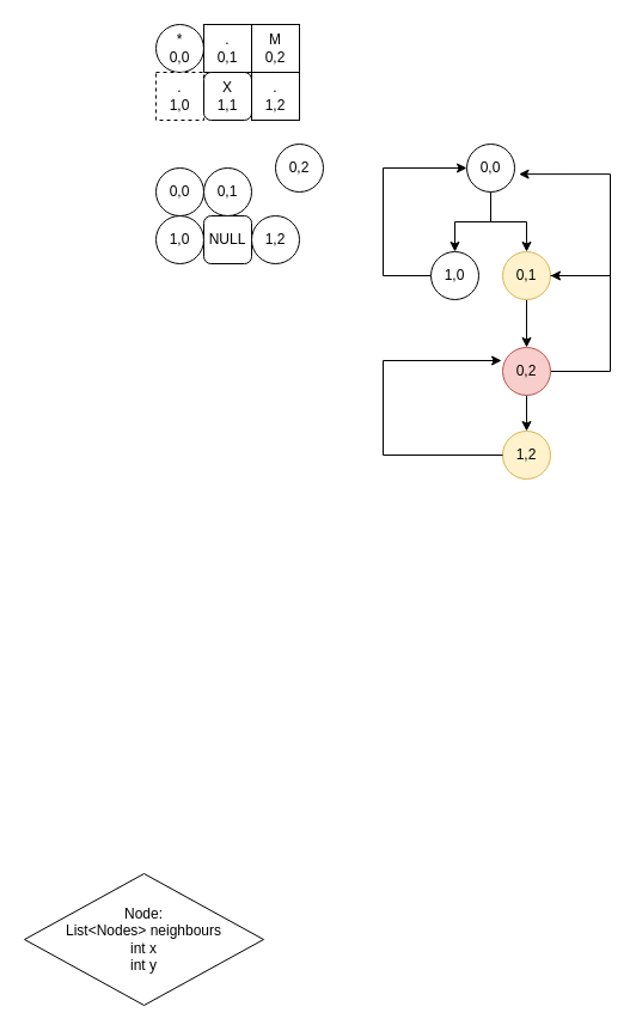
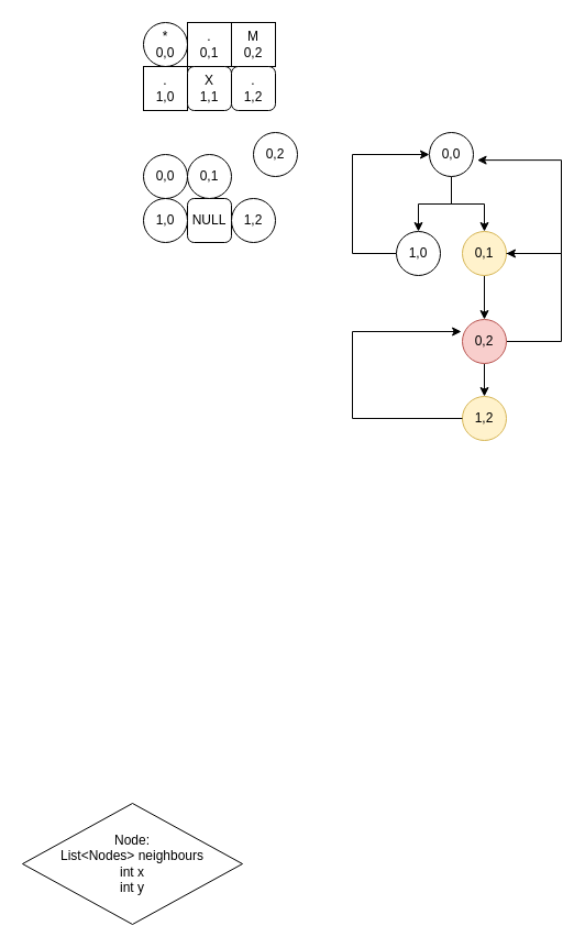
- <mxCell id="6" value=".&lt;br&gt;1,0" style="rounded=0;whiteSpace=wrap;html=1;dashed=1;" vertex="1" parent="1"><mxGeometry x="130" y="60" width="40" height="40" as="geometry" /></mxCell>
+ <mxCell id="6" value=".&lt;br&gt;1,0" style="rounded=0;whiteSpace=wrap;html=1;" vertex="1" parent="1"><mxGeometry x="130" y="60" width="40" height="40" as="geometry" /></mxCell>
- <mxCell id="8" value=".&lt;br&gt;1,2" style="rounded=0;whiteSpace=wrap;html=1;" vertex="1" parent="1"><mxGeometry x="210" y="60" width="40" height="40" as="geometry" /></mxCell>
+ <mxCell id="8" value=".&lt;br&gt;1,2" style="whiteSpace=wrap;html=1;rounded=1;" vertex="1" parent="1"><mxGeometry x="210" y="60" width="40" height="40" as="geometry" /></mxCell>
